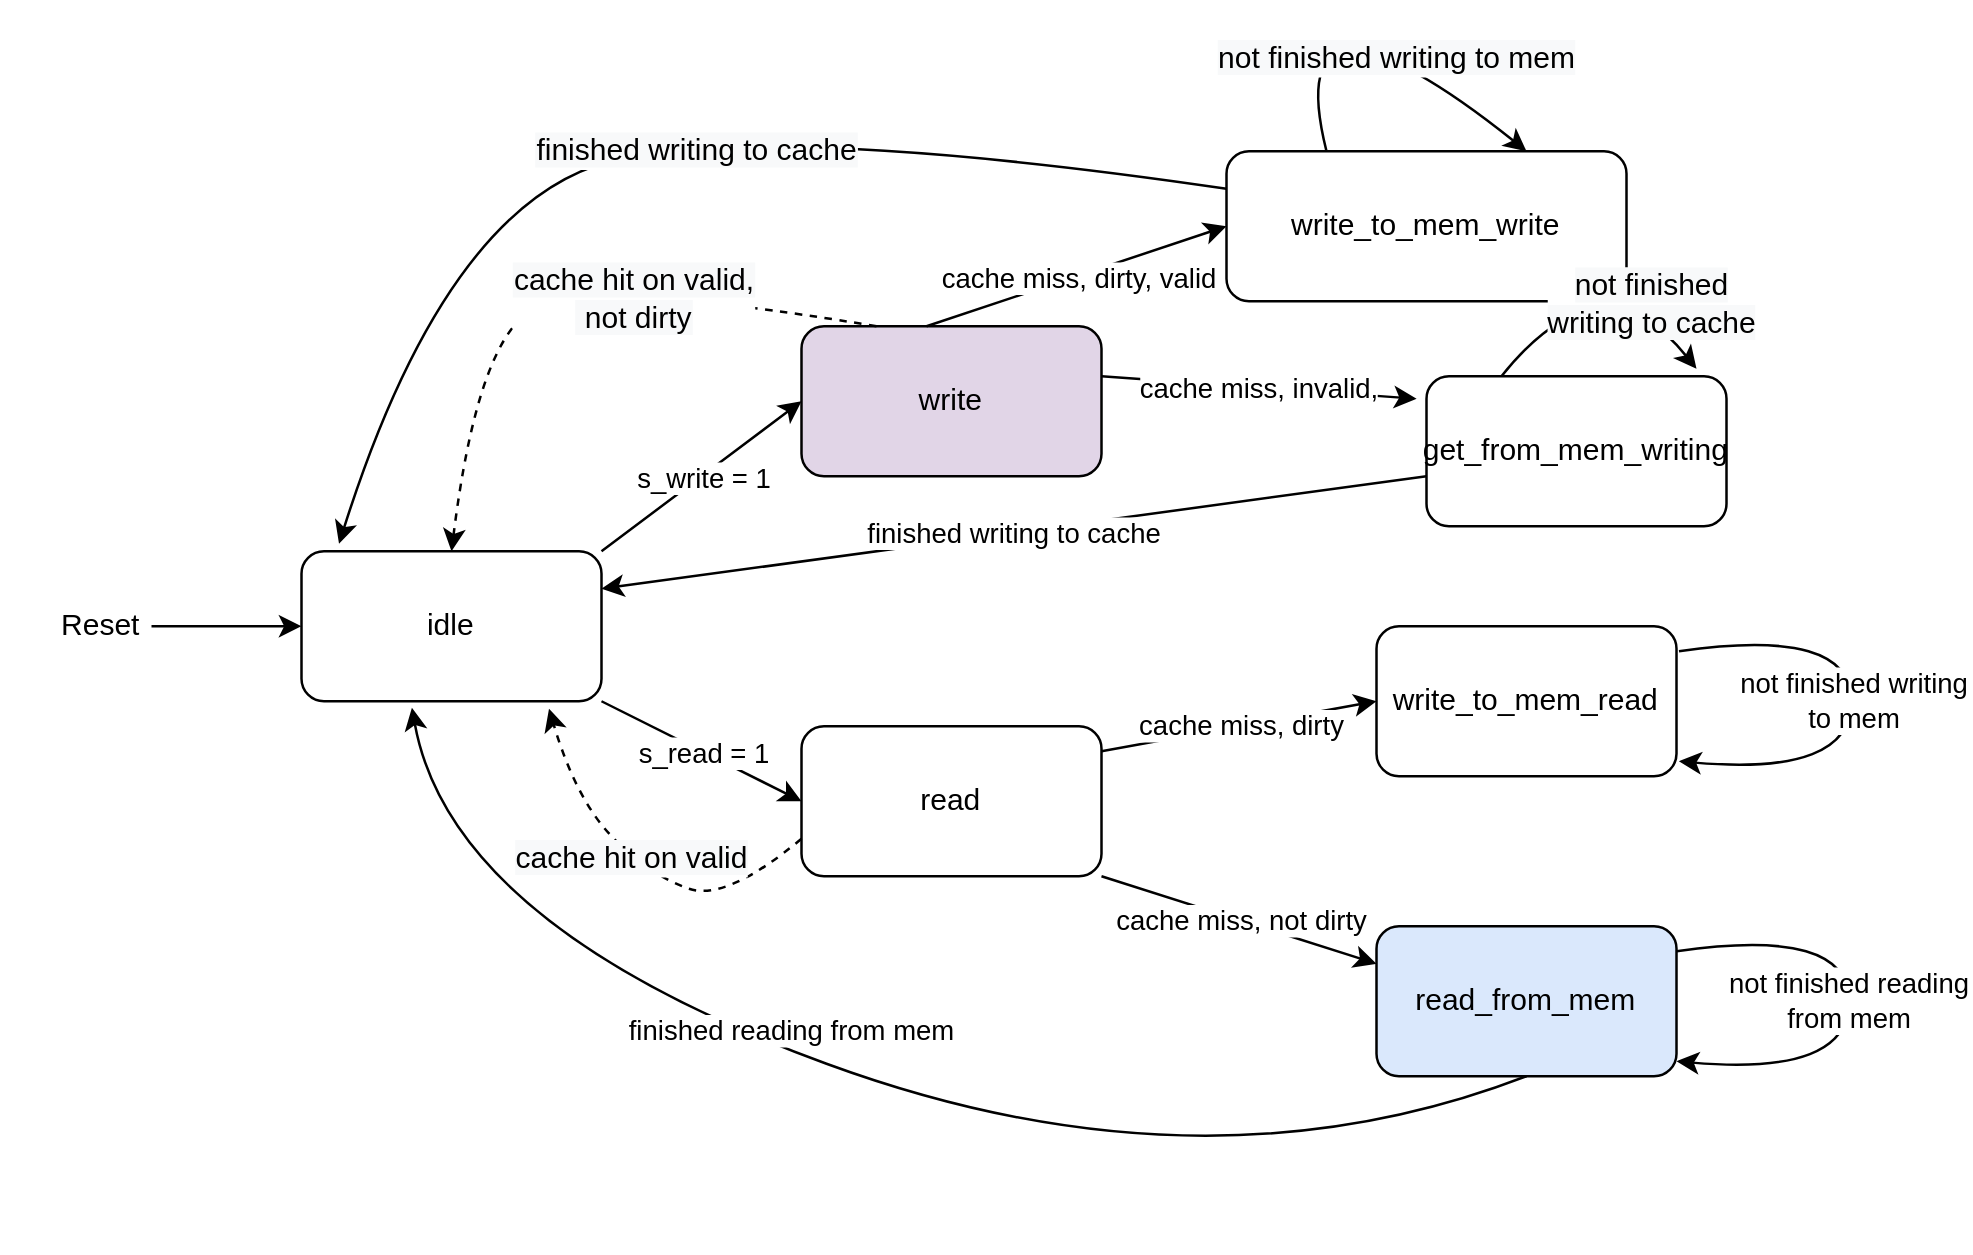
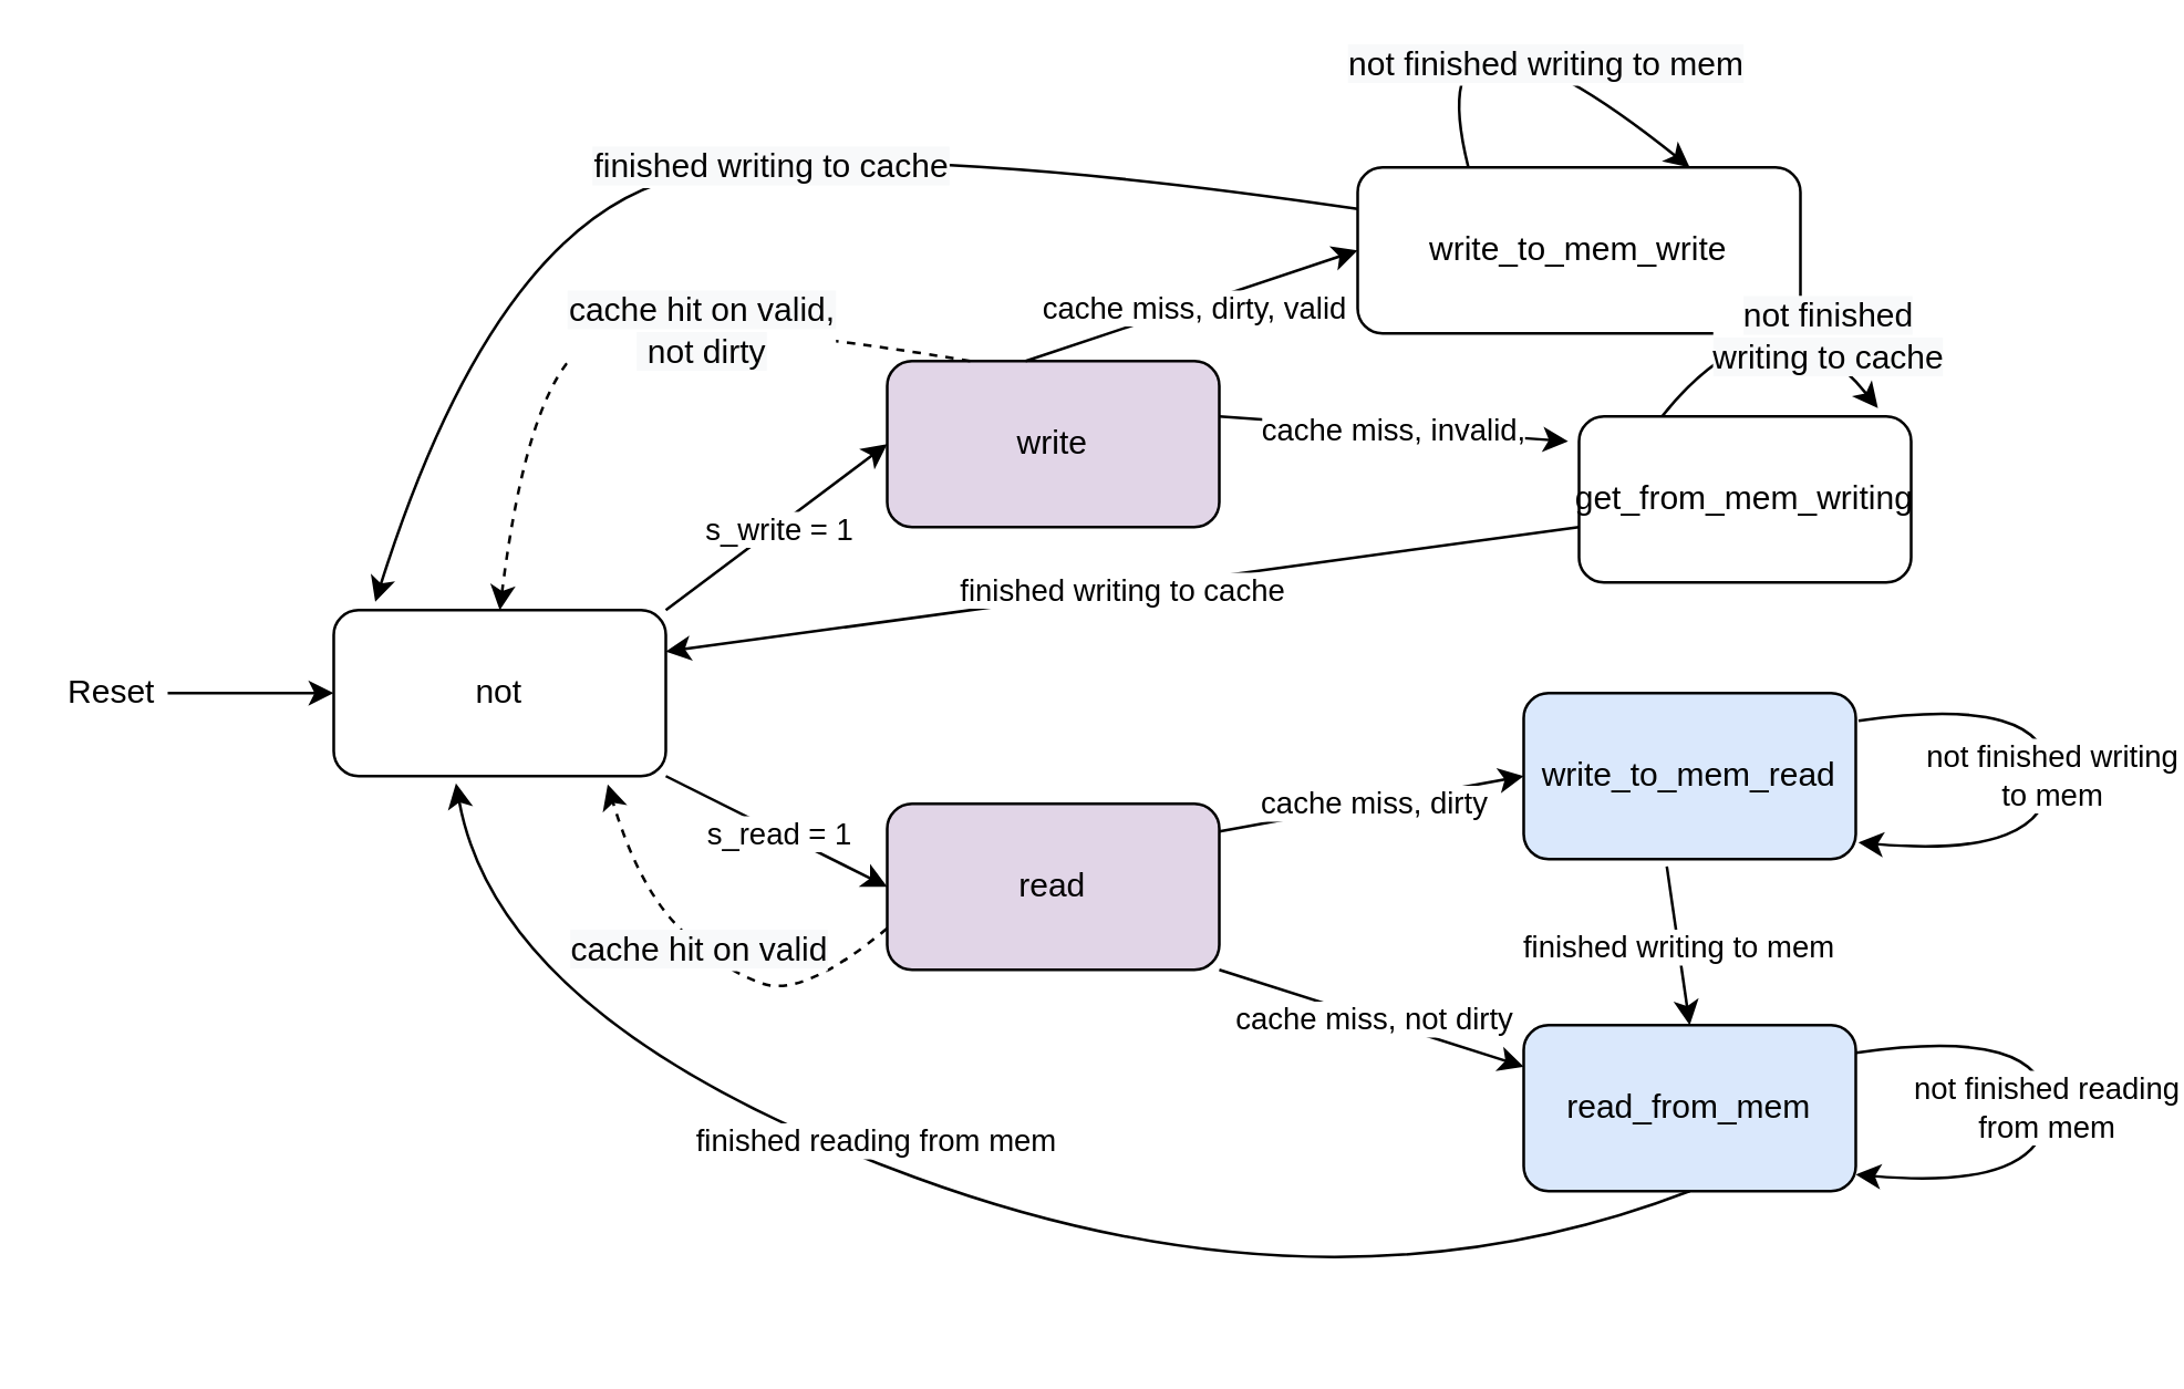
- <mxCell id="2" value="idle" style="rounded=1;whiteSpace=wrap;html=1;" vertex="1" parent="1"><mxGeometry x="120" y="220" width="120" height="60" as="geometry" /></mxCell>
+ <mxCell id="2" value="not" style="rounded=1;whiteSpace=wrap;html=1;" vertex="1" parent="1"><mxGeometry x="120" y="220" width="120" height="60" as="geometry" /></mxCell>
- <mxCell id="29" value="write_to_mem_read" style="rounded=1;whiteSpace=wrap;html=1;" vertex="1" parent="1"><mxGeometry x="550" y="250" width="120" height="60" as="geometry" /></mxCell>
+ <mxCell id="29" value="write_to_mem_read" style="rounded=1;whiteSpace=wrap;html=1;fillColor=#dae8fc;" vertex="1" parent="1"><mxGeometry x="550" y="250" width="120" height="60" as="geometry" /></mxCell>
- <mxCell id="6" value="read" style="rounded=1;whiteSpace=wrap;html=1;" vertex="1" parent="1"><mxGeometry x="320" y="290" width="120" height="60" as="geometry" /></mxCell>
+ <mxCell id="6" value="read" style="rounded=1;whiteSpace=wrap;html=1;fillColor=#e1d5e7;" vertex="1" parent="1"><mxGeometry x="320" y="290" width="120" height="60" as="geometry" /></mxCell>
+ <mxCell id="39" value="" style="endArrow=classic;html=1;exitX=0.431;exitY=1.044;exitDx=0;exitDy=0;exitPerimeter=0;entryX=0.5;entryY=0;entryDx=0;entryDy=0;" edge="1" parent="1" source="29" target="30"><mxGeometry relative="1" as="geometry"><mxPoint x="600" y="330" as="sourcePoint" /><mxPoint x="700" y="330" as="targetPoint" /></mxGeometry></mxCell>
+ <mxCell id="40" value="finished writing to mem" style="edgeLabel;resizable=0;html=1;align=center;verticalAlign=middle;" connectable="0" vertex="1" parent="39"><mxGeometry relative="1" as="geometry" /></mxCell>
